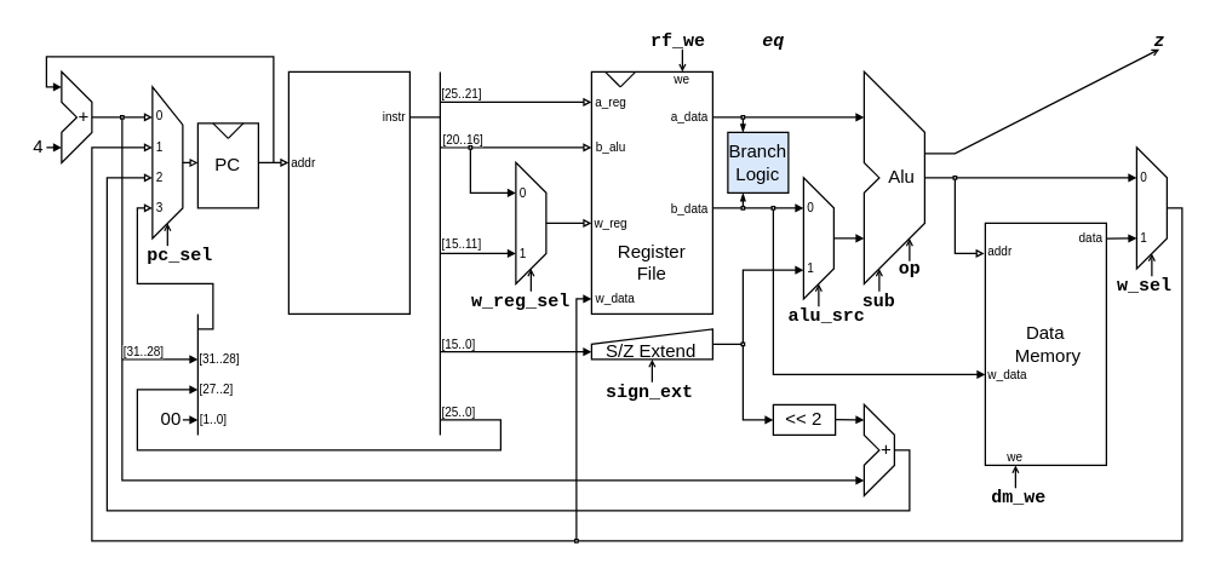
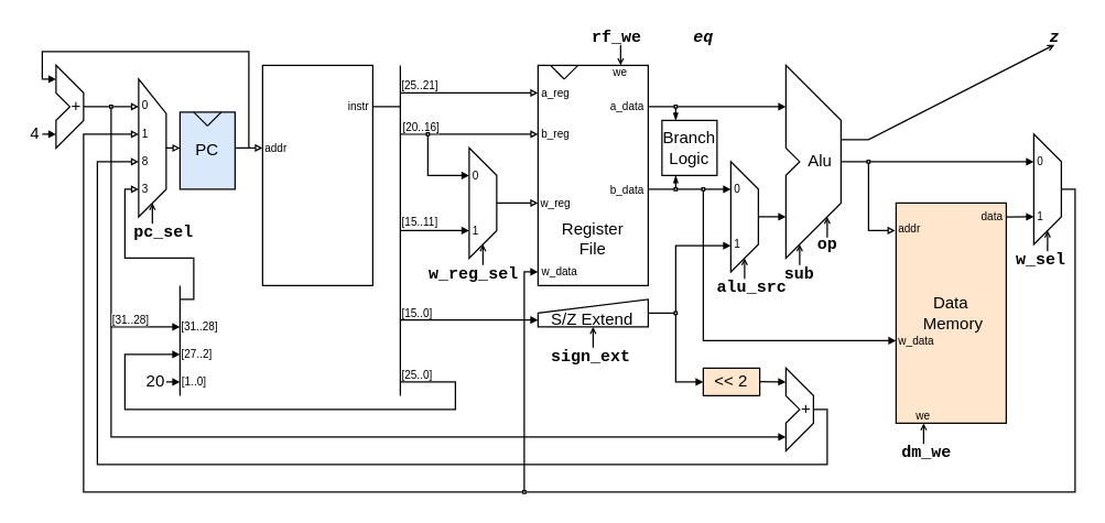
- <mxCell id="23" value="b_alu" style="text;html=1;align=center;verticalAlign=middle;whiteSpace=wrap;rounded=0;fontSize=8;" vertex="1" parent="17"><mxGeometry x="9" y="45" width="10" height="10" as="geometry" /></mxCell>
+ <mxCell id="23" value="b_reg" style="text;html=1;align=center;verticalAlign=middle;whiteSpace=wrap;rounded=0;fontSize=8;" vertex="1" parent="17"><mxGeometry x="9" y="45" width="10" height="10" as="geometry" /></mxCell>
- <mxCell id="61" value="Branch&lt;br&gt;Logic" style="rounded=0;whiteSpace=wrap;html=1;fillColor=#dae8fc;" vertex="1" parent="1"><mxGeometry x="480" y="87" width="40" height="40" as="geometry" /></mxCell>
+ <mxCell id="61" value="Branch&lt;br&gt;Logic" style="rounded=0;whiteSpace=wrap;html=1;" vertex="1" parent="1"><mxGeometry x="480" y="87" width="40" height="40" as="geometry" /></mxCell>
- <mxCell id="2" value="PC" style="rounded=0;whiteSpace=wrap;html=1;" parent="1" vertex="1"><mxGeometry x="130" y="81" width="40" height="56" as="geometry" /></mxCell>
+ <mxCell id="2" value="PC" style="rounded=0;whiteSpace=wrap;html=1;fillColor=#dae8fc;" parent="1" vertex="1"><mxGeometry x="130" y="81" width="40" height="56" as="geometry" /></mxCell>
- <mxCell id="88" value="2" style="text;html=1;align=center;verticalAlign=middle;whiteSpace=wrap;rounded=0;fontSize=8;" vertex="1" parent="1"><mxGeometry x="100" y="112" width="10" height="10" as="geometry" /></mxCell>
+ <mxCell id="88" value="8" style="text;html=1;align=center;verticalAlign=middle;whiteSpace=wrap;rounded=0;fontSize=8;" vertex="1" parent="1"><mxGeometry x="100" y="112" width="10" height="10" as="geometry" /></mxCell>
- <mxCell id="97" value="Data&lt;div&gt;&amp;nbsp;Memory&lt;/div&gt;" style="rounded=0;whiteSpace=wrap;html=1;" vertex="1" parent="1"><mxGeometry x="650" y="147" width="80" height="160" as="geometry" /></mxCell>
+ <mxCell id="97" value="Data&lt;div&gt;&amp;nbsp;Memory&lt;/div&gt;" style="rounded=0;whiteSpace=wrap;html=1;fillColor=#ffe6cc;" vertex="1" parent="1"><mxGeometry x="650" y="147" width="80" height="160" as="geometry" /></mxCell>
- <mxCell id="82" value="00" style="text;html=1;align=center;verticalAlign=middle;whiteSpace=wrap;rounded=0;" vertex="1" parent="1"><mxGeometry x="105" y="272" width="15" height="10" as="geometry" /></mxCell>
+ <mxCell id="82" value="20" style="text;html=1;align=center;verticalAlign=middle;whiteSpace=wrap;rounded=0;" vertex="1" parent="1"><mxGeometry x="105" y="272" width="15" height="10" as="geometry" /></mxCell>
- <mxCell id="67" value="&amp;lt;&amp;lt; 2" style="rounded=0;whiteSpace=wrap;html=1;" vertex="1" parent="1"><mxGeometry x="510" y="267" width="41" height="20" as="geometry" /></mxCell>
+ <mxCell id="67" value="&amp;lt;&amp;lt; 2" style="rounded=0;whiteSpace=wrap;html=1;fillColor=#ffe6cc;" vertex="1" parent="1"><mxGeometry x="510" y="267" width="41" height="20" as="geometry" /></mxCell>
